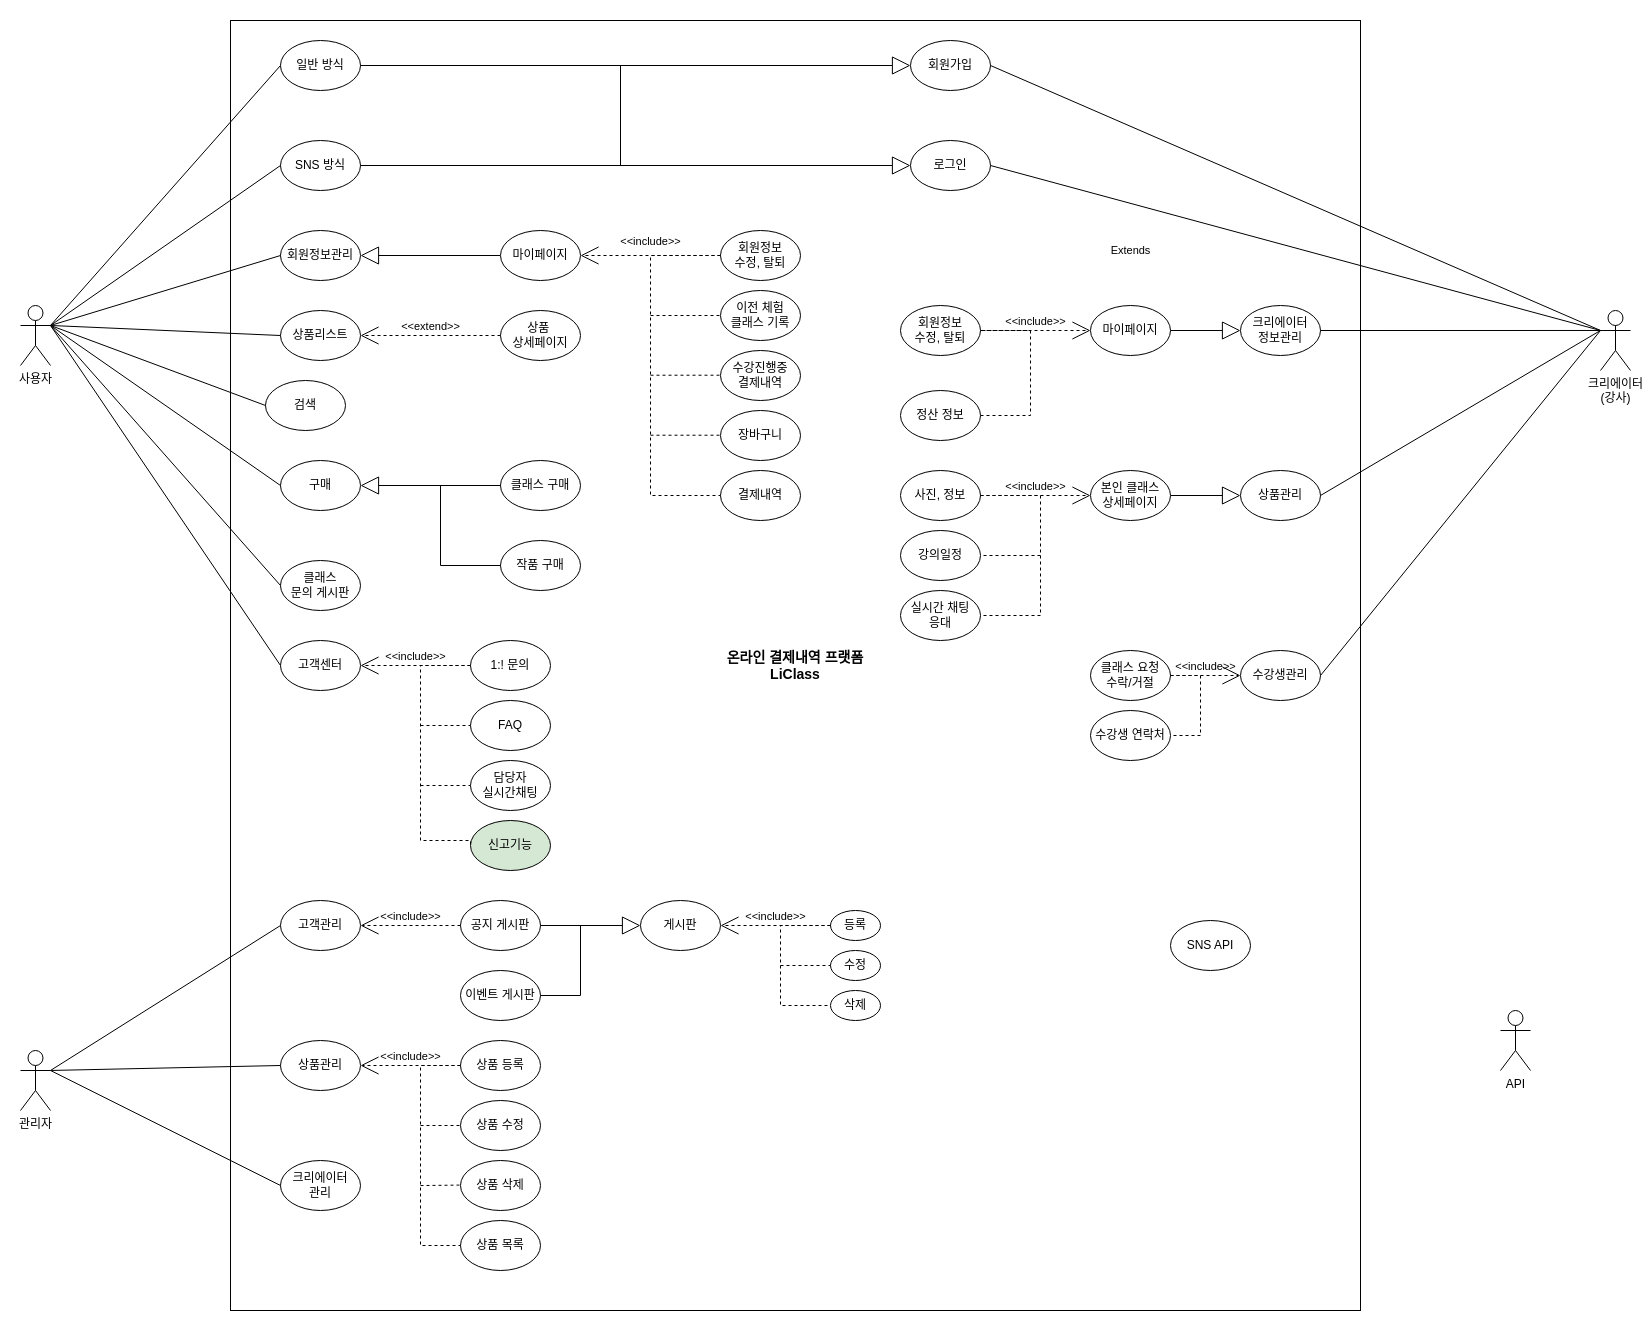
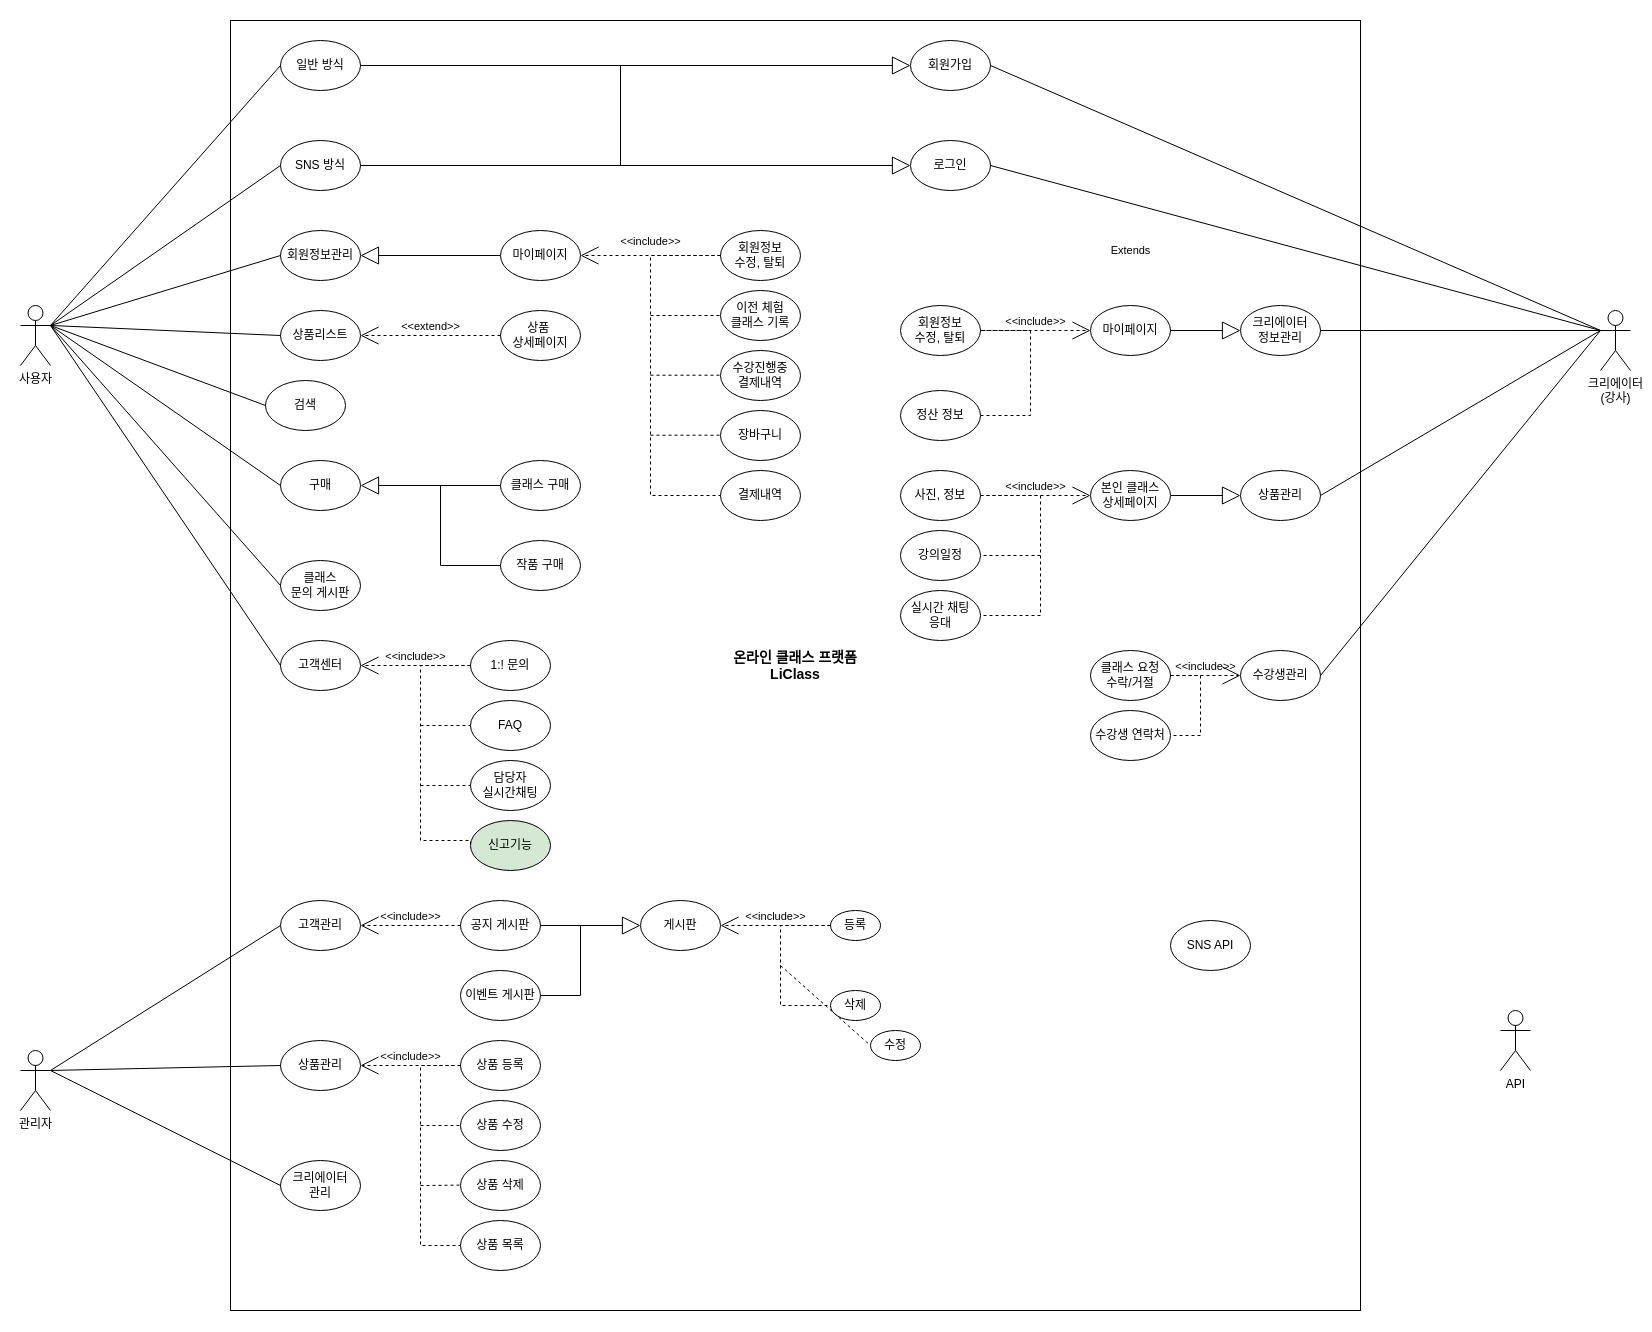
- <mxCell id="2" value="&lt;font style=&quot;font-size: 14px;&quot;&gt;&lt;b&gt;온라인 결제내역 프랫폼&lt;br&gt;LiClass&lt;/b&gt;&lt;/font&gt;" style="rounded=0;whiteSpace=wrap;html=1;fontFamily=Helvetica;fontSize=11;fontColor=default;" parent="1" vertex="1"><mxGeometry x="230" y="20" width="1130" height="1290" as="geometry" /></mxCell>
+ <mxCell id="2" value="&lt;font style=&quot;font-size: 14px;&quot;&gt;&lt;b&gt;온라인 클래스 프랫폼&lt;br&gt;LiClass&lt;/b&gt;&lt;/font&gt;" style="rounded=0;whiteSpace=wrap;html=1;fontFamily=Helvetica;fontSize=11;fontColor=default;" parent="1" vertex="1"><mxGeometry x="230" y="20" width="1130" height="1290" as="geometry" /></mxCell>
- <mxCell id="69" value="수정" style="ellipse;whiteSpace=wrap;html=1;" parent="1" vertex="1"><mxGeometry x="830" y="950" width="50" height="30" as="geometry" /></mxCell>
+ <mxCell id="69" value="수정" style="ellipse;whiteSpace=wrap;html=1;" parent="1" vertex="1"><mxGeometry x="870" y="1030" width="50" height="30" as="geometry" /></mxCell>
